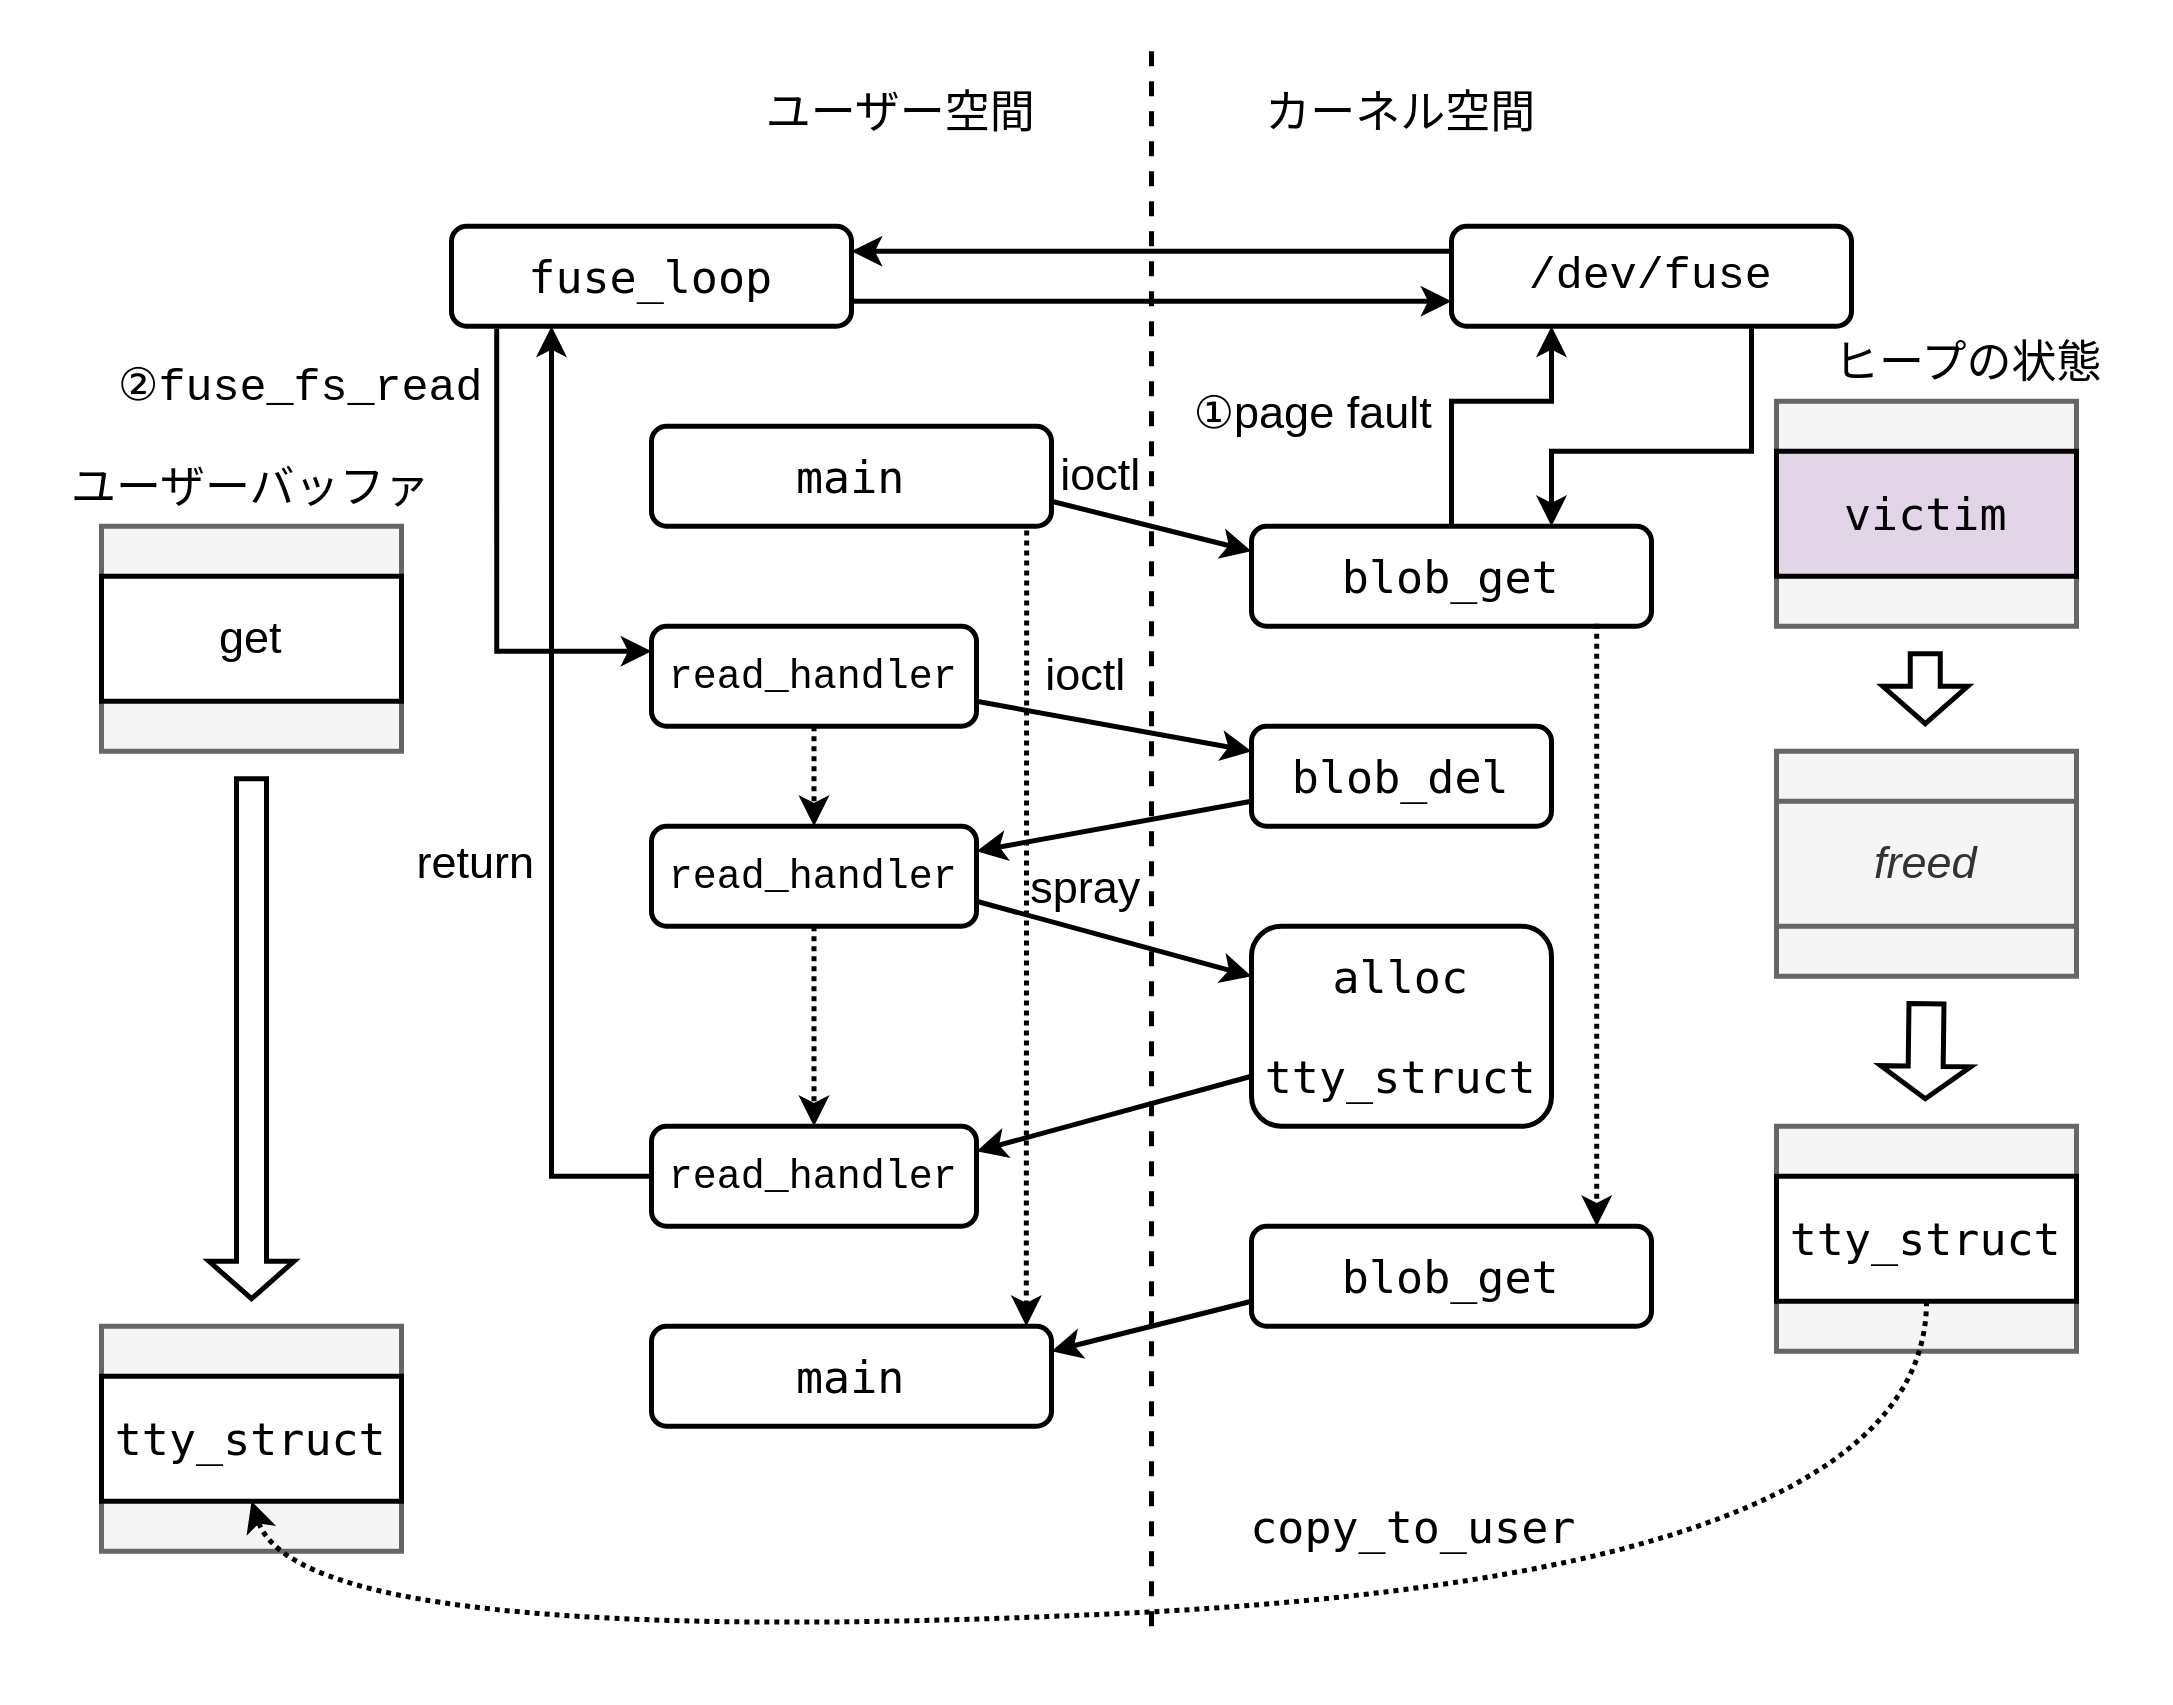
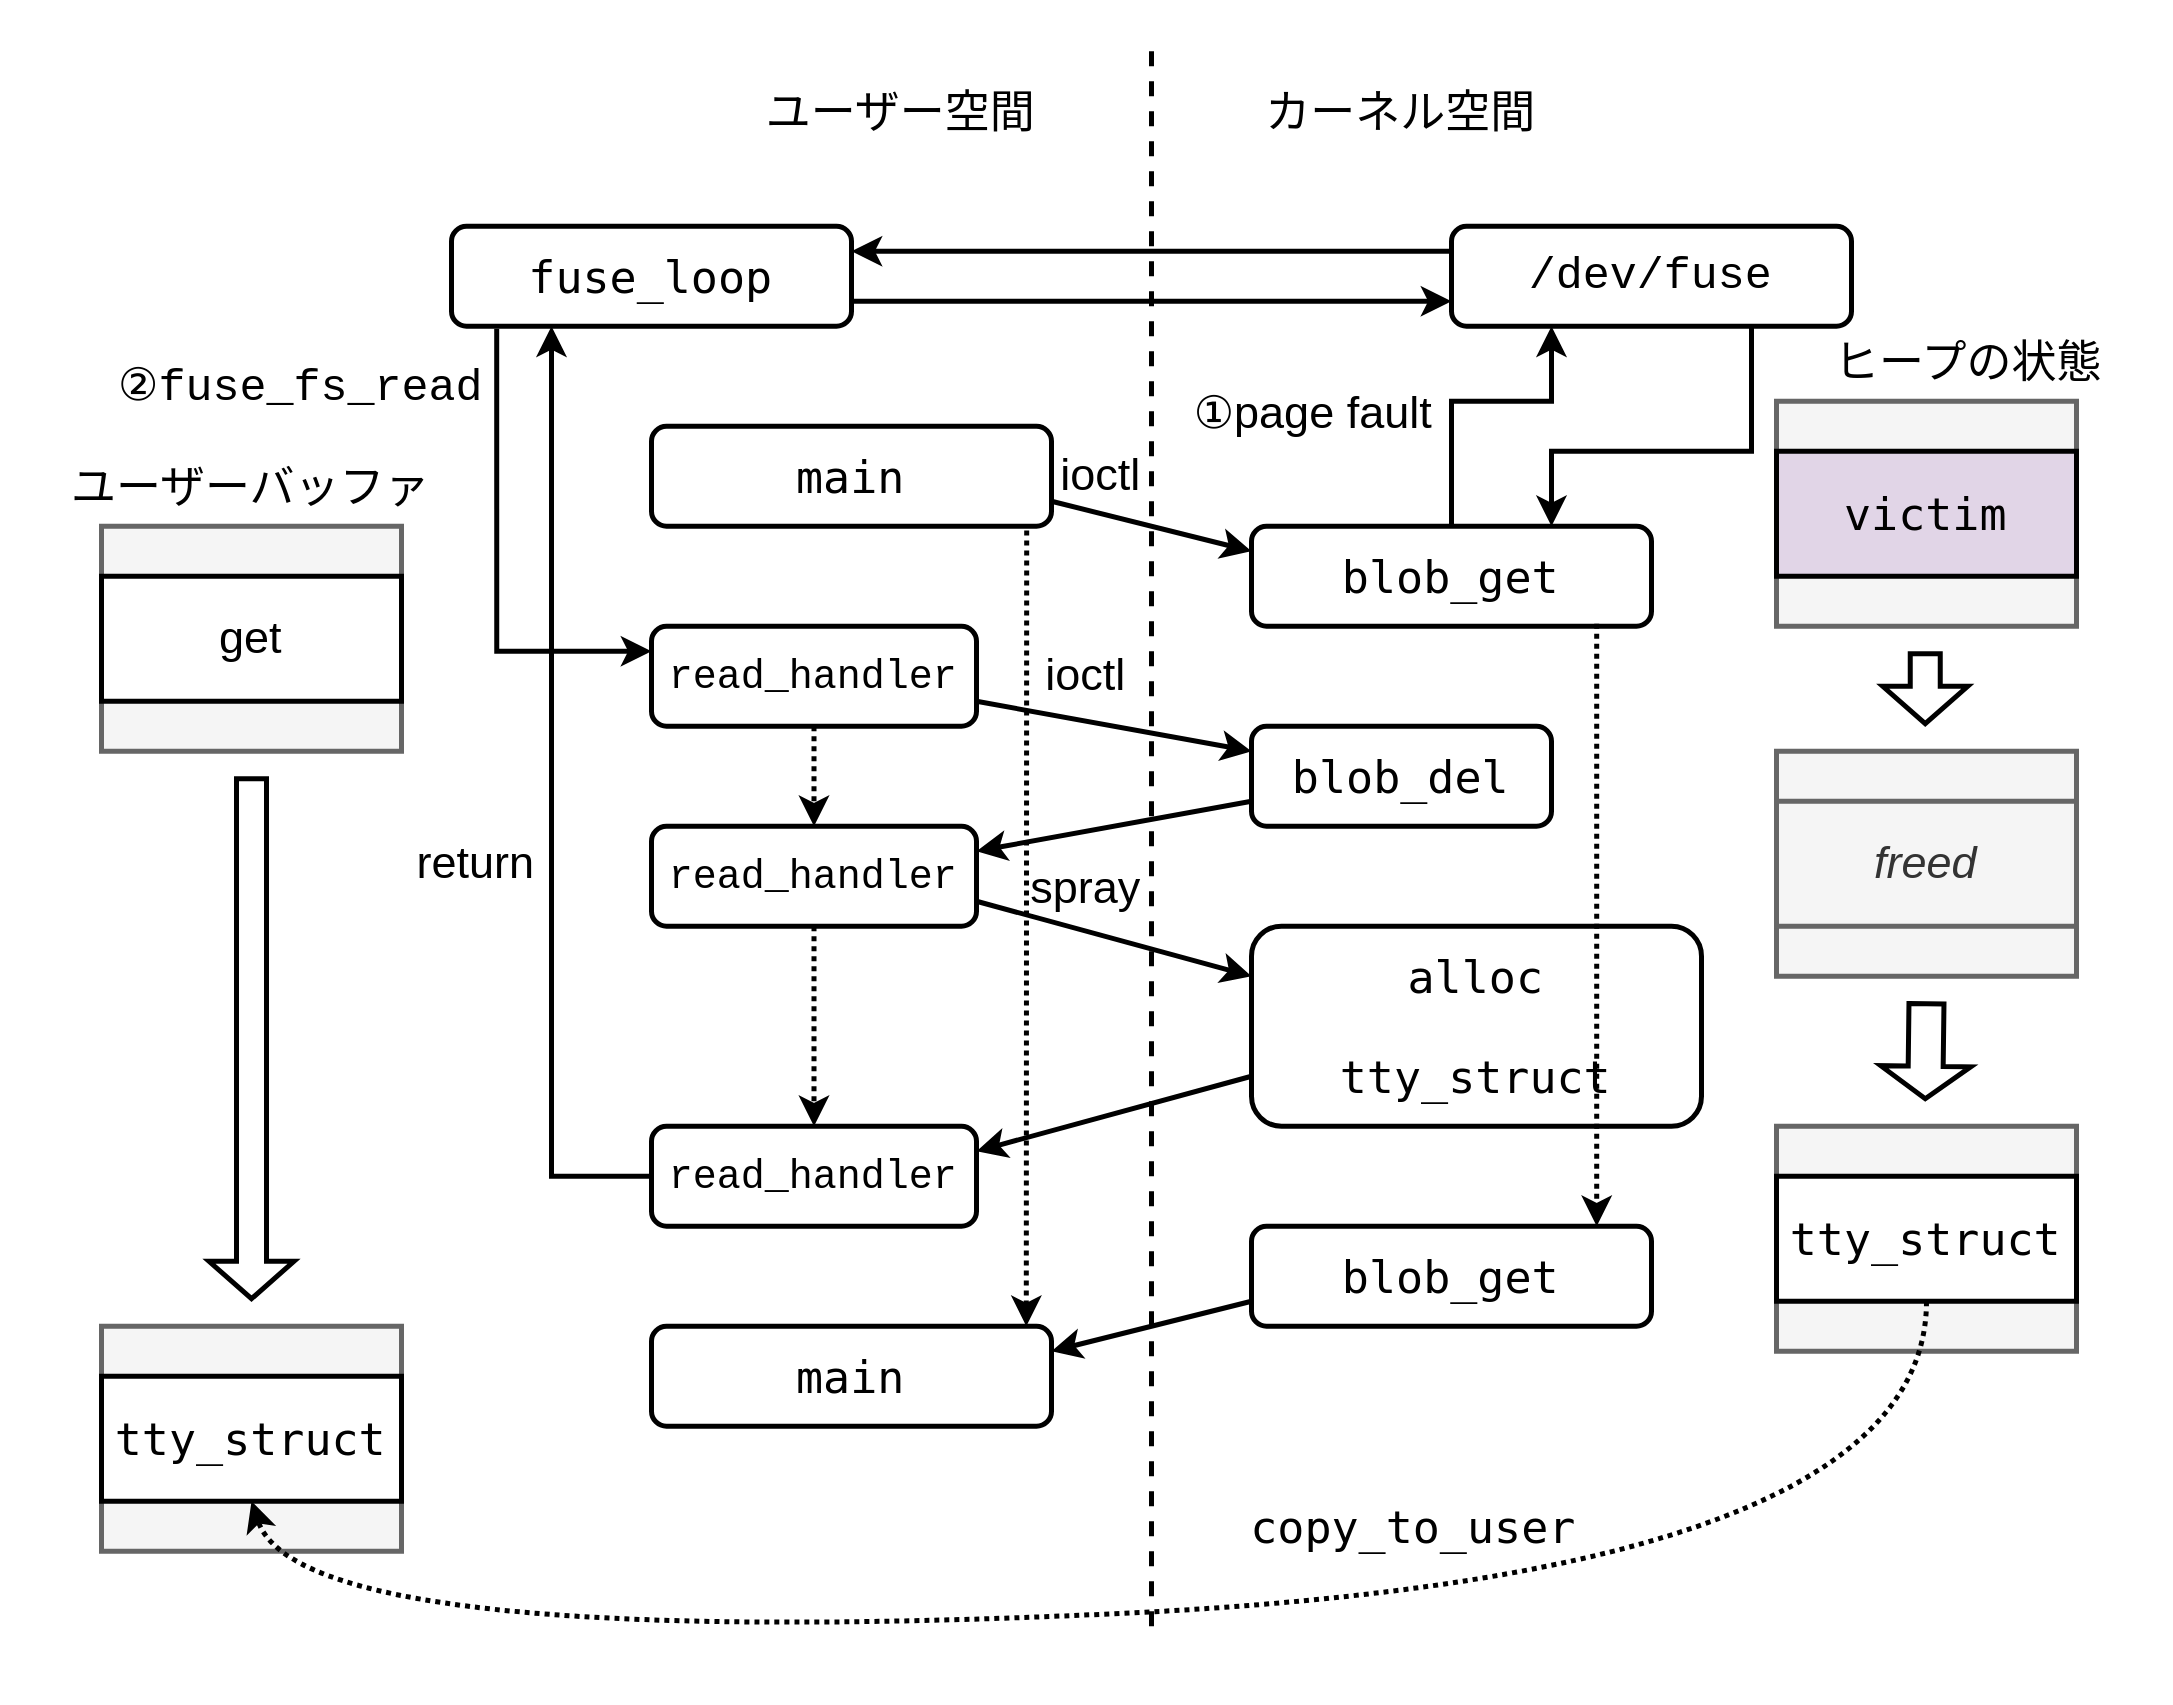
- <mxCell id="18" value="&lt;div&gt;&lt;pre&gt;alloc&lt;/pre&gt;&lt;pre&gt;tty_struct&lt;/pre&gt;&lt;/div&gt;" style="rounded=1;whiteSpace=wrap;html=1;fontSize=18;strokeWidth=2;" parent="1" vertex="1"><mxGeometry x="500" y="370" width="120" height="80" as="geometry" /></mxCell>
+ <mxCell id="18" value="&lt;div&gt;&lt;pre&gt;alloc&lt;/pre&gt;&lt;pre&gt;tty_struct&lt;/pre&gt;&lt;/div&gt;" style="rounded=1;whiteSpace=wrap;html=1;fontSize=18;strokeWidth=2;" parent="1" vertex="1"><mxGeometry x="500" y="370" width="180" height="80" as="geometry" /></mxCell>
